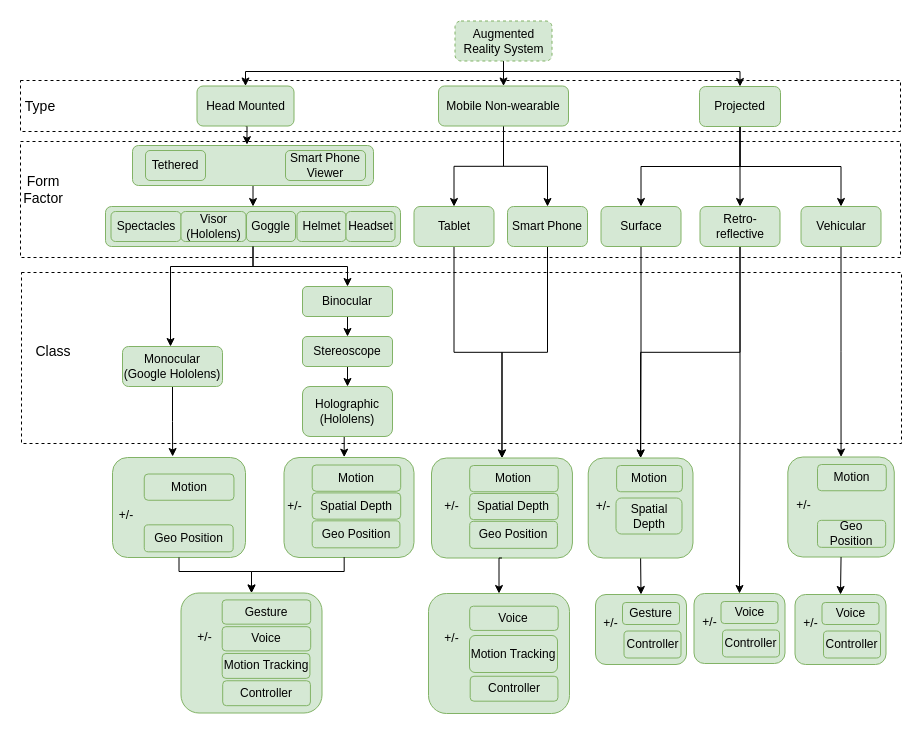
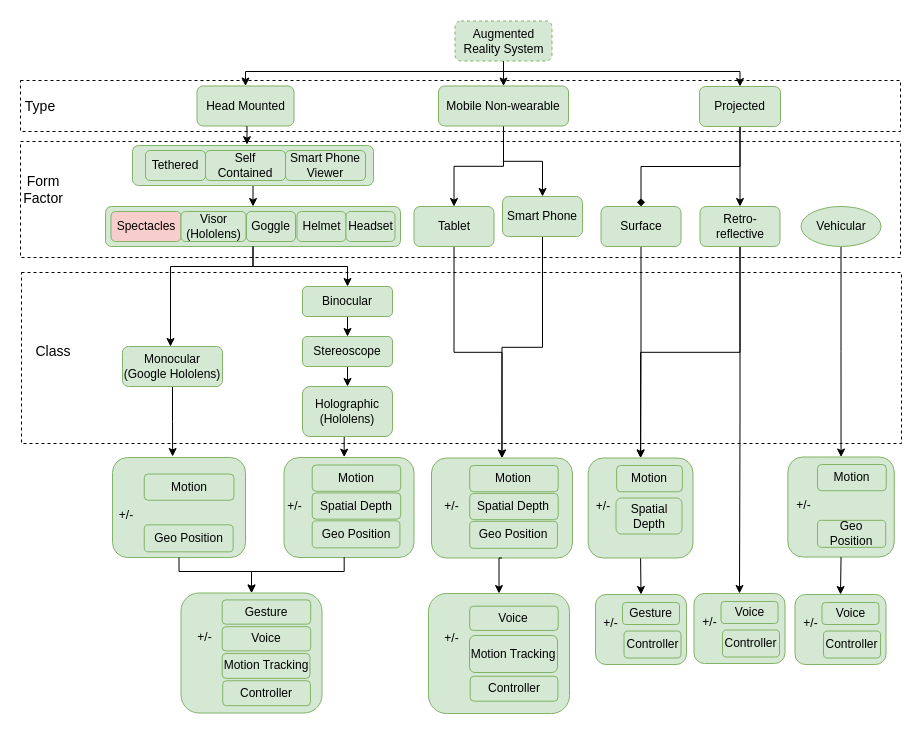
+ <mxCell id="37" value="Self Contained" style="rounded=1;whiteSpace=wrap;html=1;fillColor=#d5e8d4;strokeColor=#82b366;" vertex="1" parent="34"><mxGeometry x="73" y="5" width="80" height="30" as="geometry" /></mxCell>
- <mxCell id="13" style="edgeStyle=orthogonalEdgeStyle;rounded=0;orthogonalLoop=1;jettySize=auto;html=1;exitX=0.5;exitY=1;exitDx=0;exitDy=0;entryX=0.5;entryY=0;entryDx=0;entryDy=0;" edge="1" parent="1" source="14" target="21"><mxGeometry relative="1" as="geometry" /></mxCell>
- <mxCell id="12" style="edgeStyle=orthogonalEdgeStyle;rounded=0;orthogonalLoop=1;jettySize=auto;html=1;exitX=0.5;exitY=1;exitDx=0;exitDy=0;entryX=0.5;entryY=0;entryDx=0;entryDy=0;" edge="1" parent="1" source="14" target="16"><mxGeometry relative="1" as="geometry" /></mxCell>
+ <mxCell id="12" style="edgeStyle=orthogonalEdgeStyle;rounded=0;orthogonalLoop=1;jettySize=auto;html=1;exitX=0.5;exitY=1;exitDx=0;exitDy=0;entryX=0.5;entryY=0;entryDx=0;entryDy=0;endArrow=diamond;" edge="1" parent="1" source="14" target="16"><mxGeometry relative="1" as="geometry" /></mxCell>
- <mxCell id="29" value="Spectacles" style="rounded=1;whiteSpace=wrap;html=1;fillColor=#d5e8d4;strokeColor=#82b366;" vertex="1" parent="27"><mxGeometry x="5.5" y="5" width="70" height="30" as="geometry" /></mxCell>
+ <mxCell id="29" value="Spectacles" style="rounded=1;whiteSpace=wrap;html=1;fillColor=#f8cecc;strokeColor=#82b366;" vertex="1" parent="27"><mxGeometry x="5.5" y="5" width="70" height="30" as="geometry" /></mxCell>
- <mxCell id="25" value="Smart Phone" style="rounded=1;whiteSpace=wrap;html=1;fillColor=#d5e8d4;strokeColor=#82b366;" vertex="1" parent="1"><mxGeometry x="507" y="206" width="80" height="40" as="geometry" /></mxCell>
+ <mxCell id="25" value="Smart Phone" style="rounded=1;whiteSpace=wrap;html=1;fillColor=#d5e8d4;strokeColor=#82b366;" vertex="1" parent="1"><mxGeometry x="502" y="196" width="80" height="40" as="geometry" /></mxCell>
- <mxCell id="21" value="Vehicular&lt;br&gt;" style="rounded=1;whiteSpace=wrap;html=1;fillColor=#d5e8d4;strokeColor=#82b366;" vertex="1" parent="1"><mxGeometry x="800.5" y="206" width="80" height="40" as="geometry" /></mxCell>
+ <mxCell id="21" value="Vehicular&lt;br&gt;" style="ellipse;whiteSpace=wrap;html=1;fillColor=#d5e8d4;strokeColor=#82b366;" vertex="1" parent="1"><mxGeometry x="800.5" y="206" width="80" height="40" as="geometry" /></mxCell>
